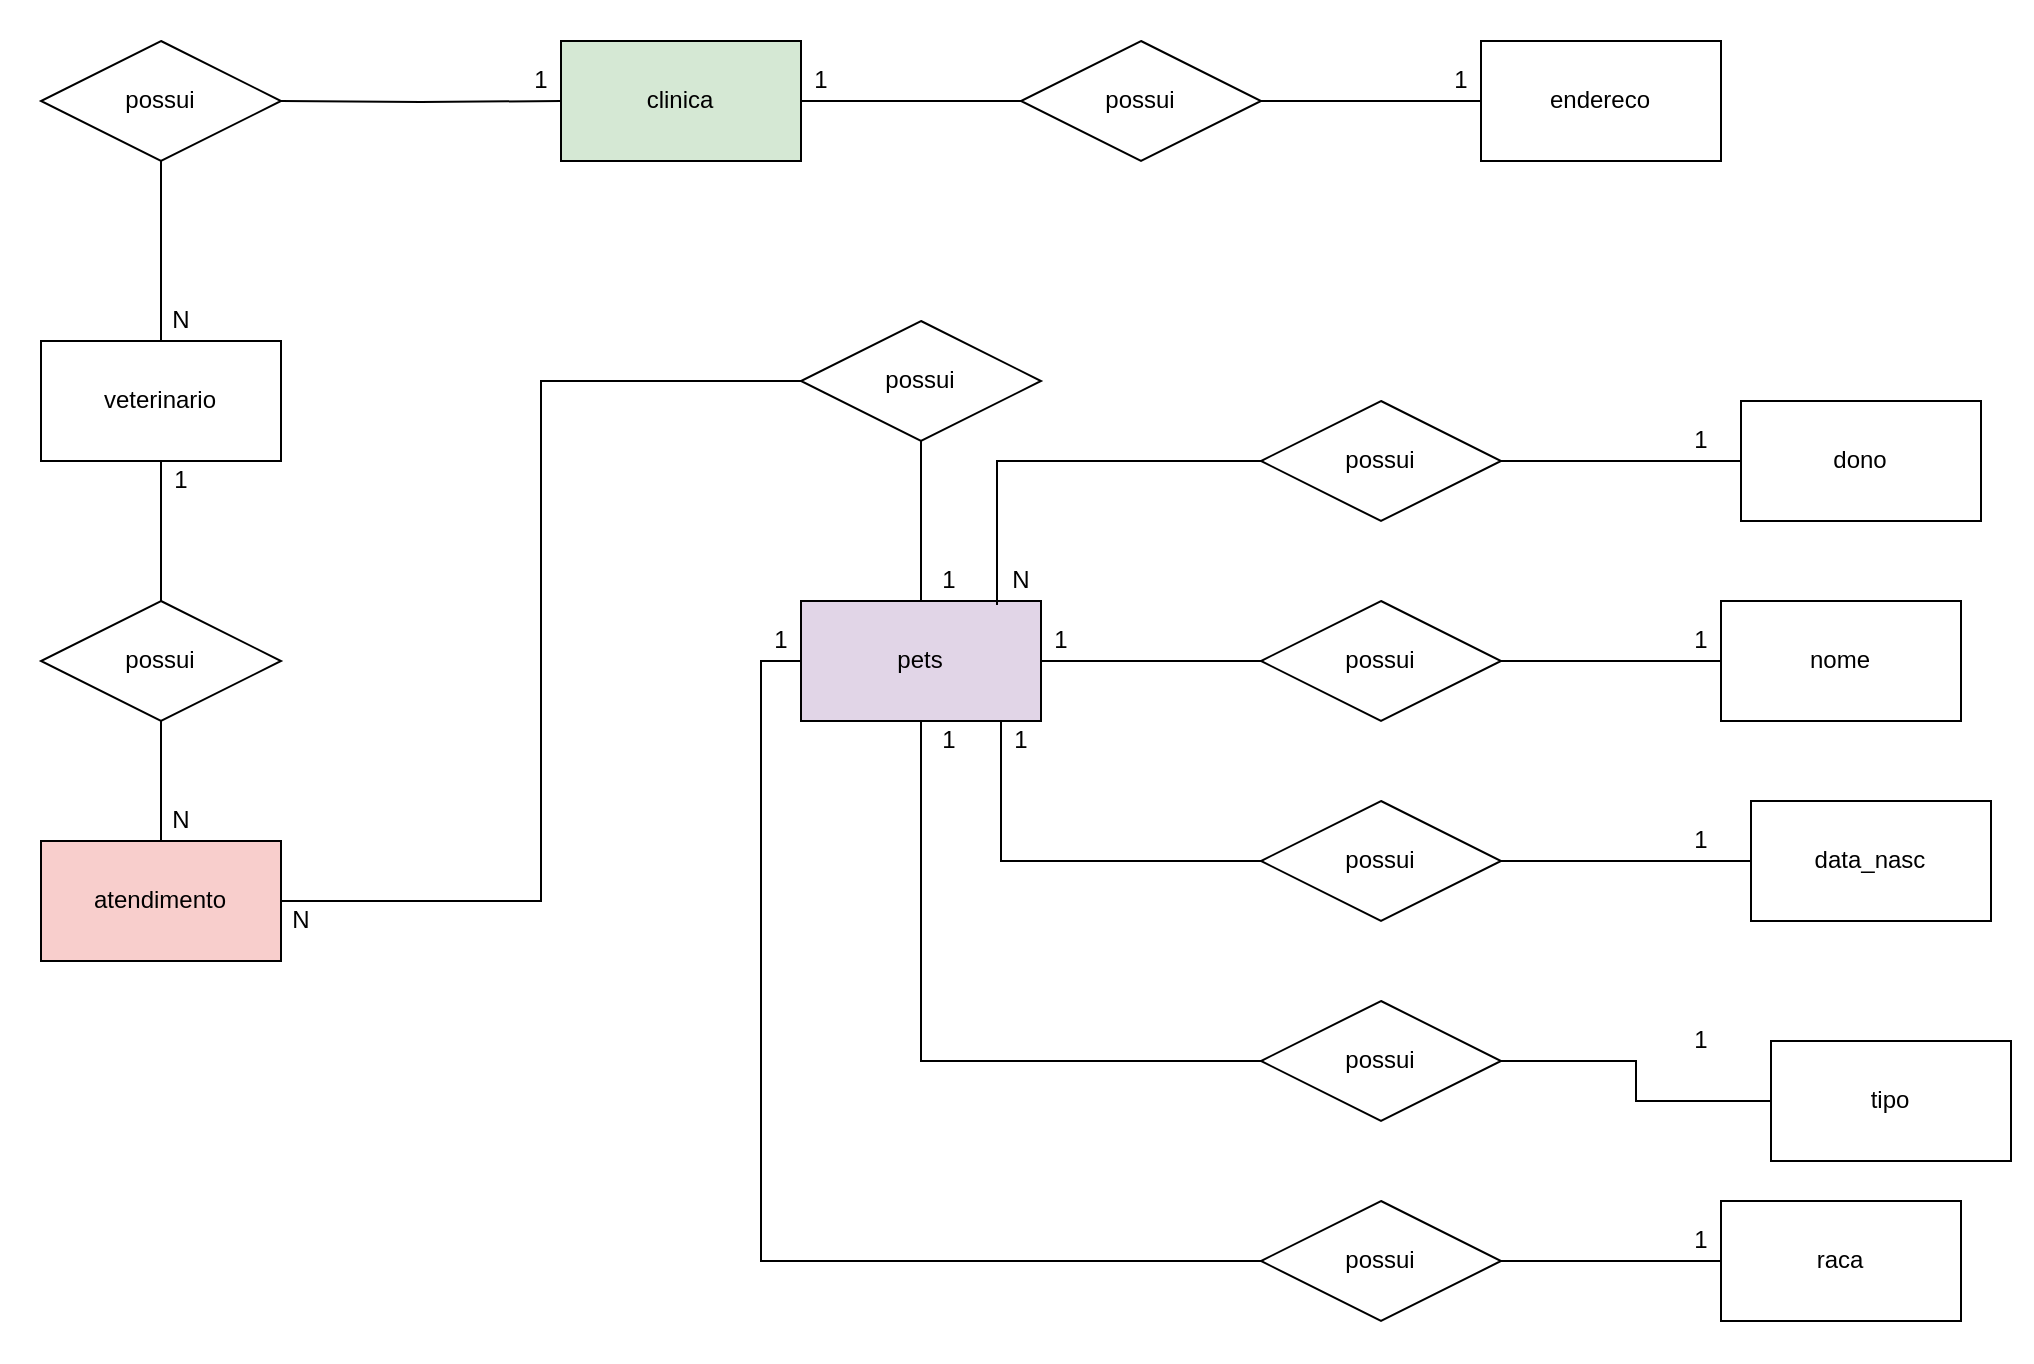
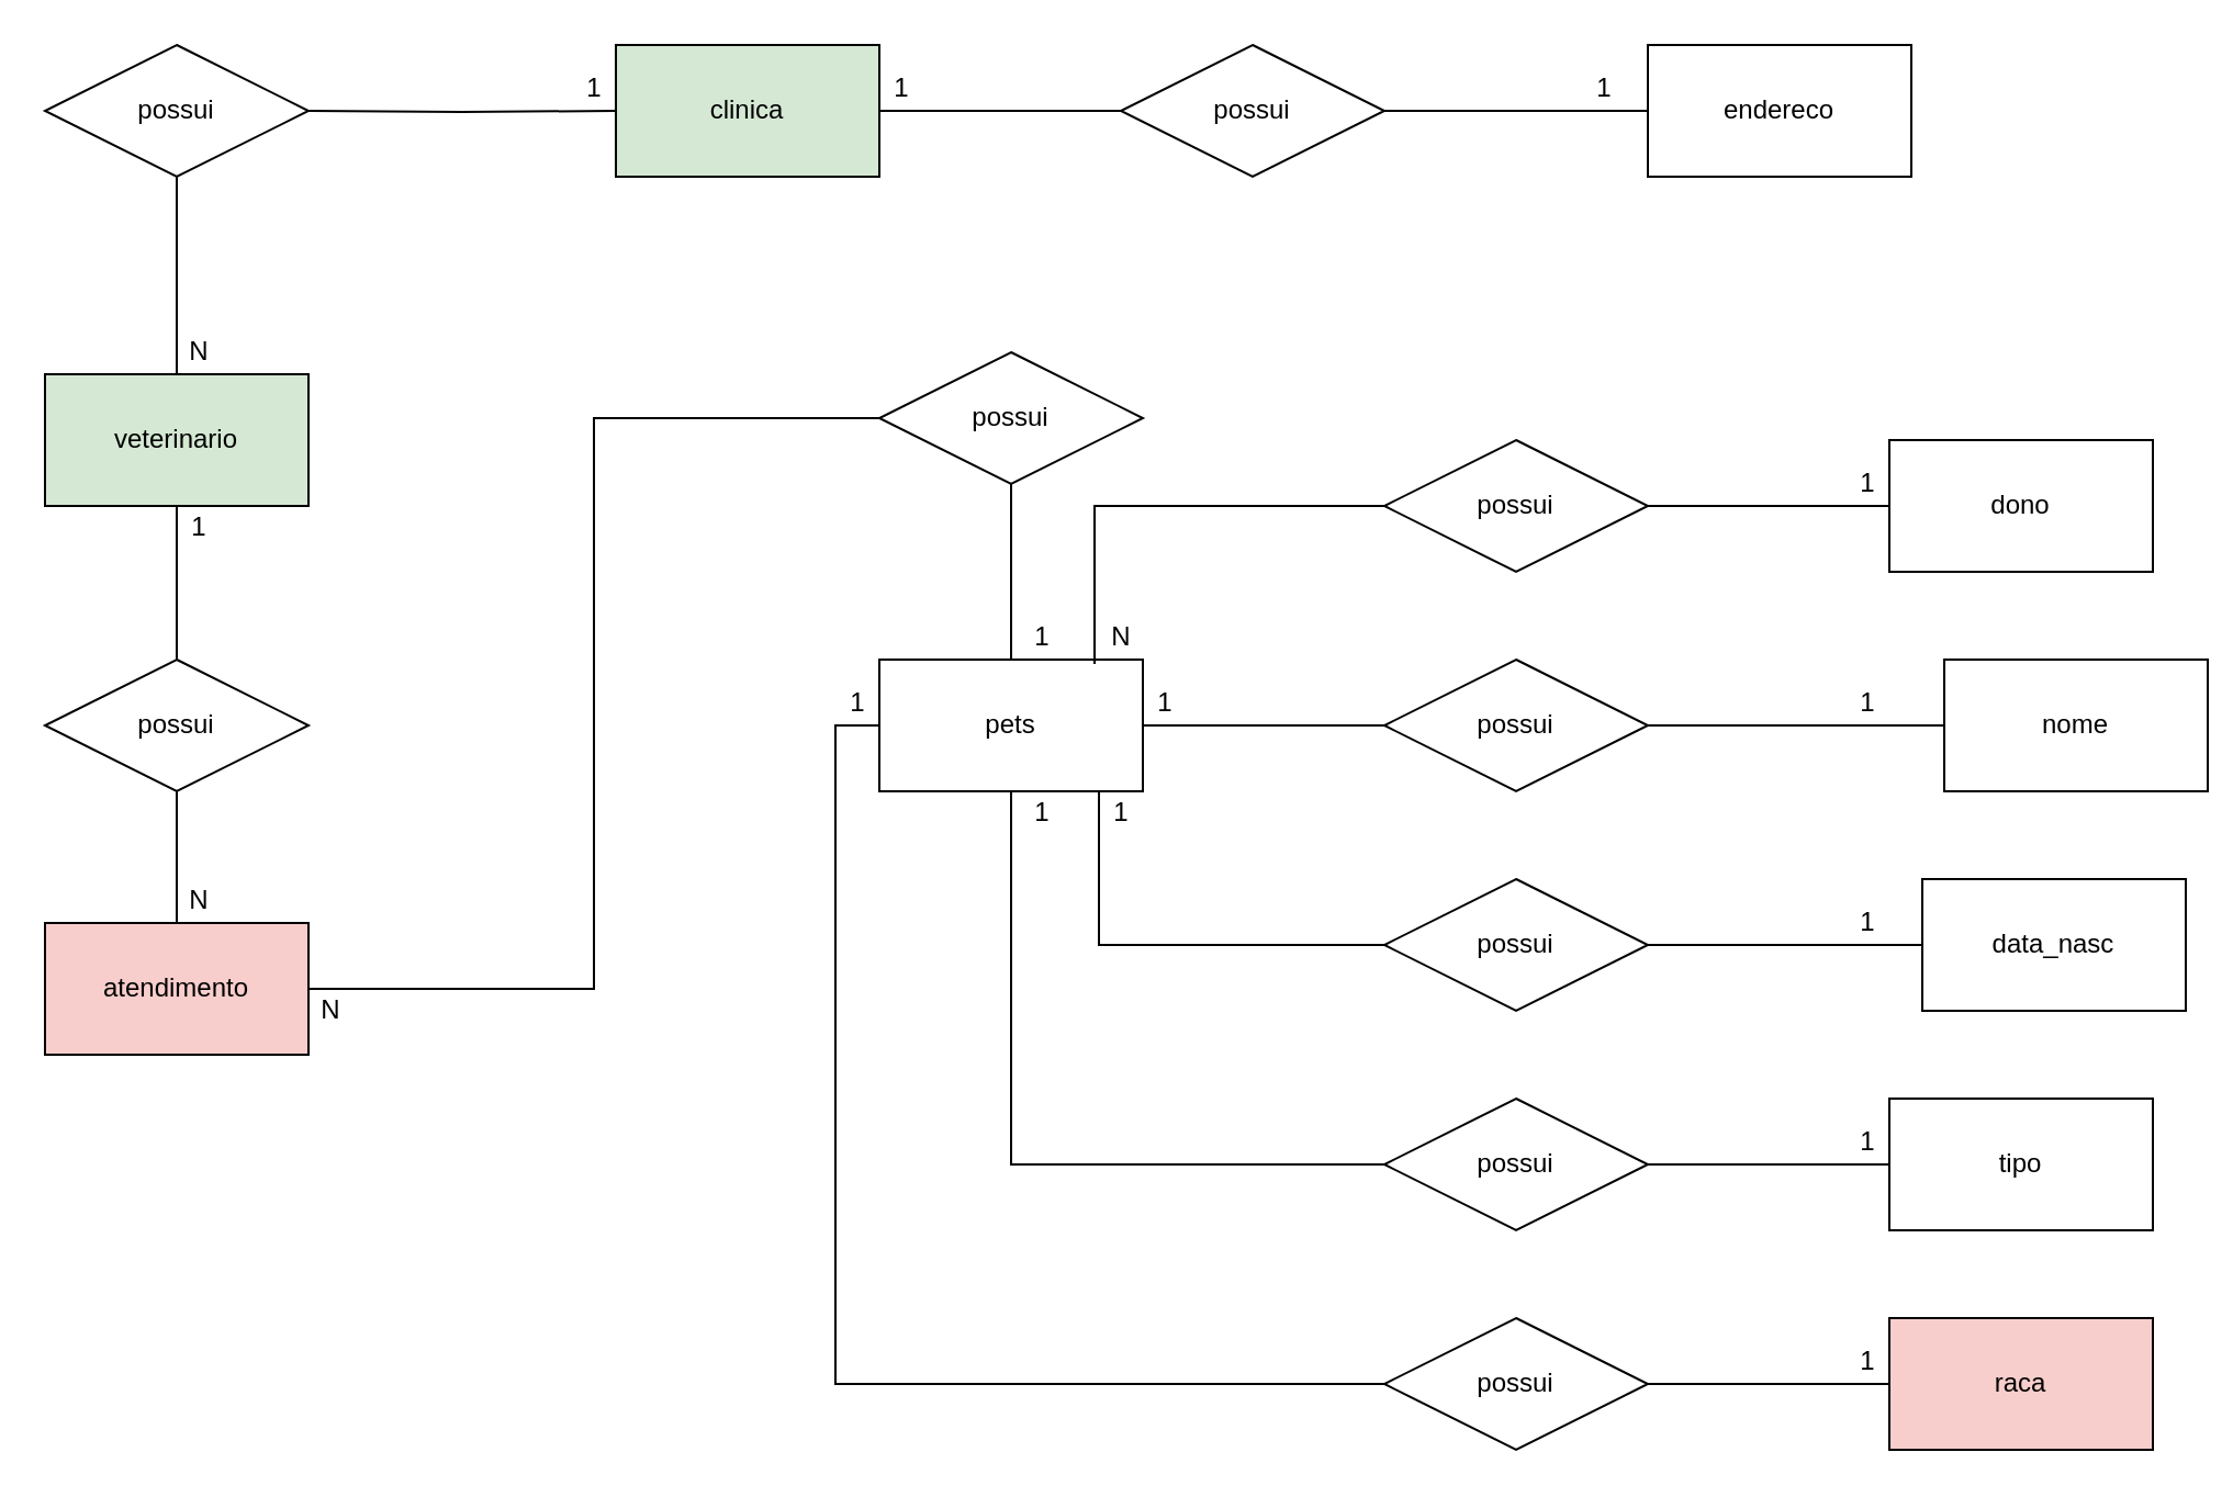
- <mxCell id="37" value="endereco" style="rounded=0;whiteSpace=wrap;html=1;" parent="1" vertex="1"><mxGeometry x="740" y="20" width="120" height="60" as="geometry" /></mxCell>
+ <mxCell id="37" value="endereco" style="rounded=0;whiteSpace=wrap;html=1;" parent="1" vertex="1"><mxGeometry x="750" y="20" width="120" height="60" as="geometry" /></mxCell>
- <mxCell id="46" value="veterinario" style="rounded=0;whiteSpace=wrap;html=1;" vertex="1" parent="1"><mxGeometry x="20" y="170" width="120" height="60" as="geometry" /></mxCell>
+ <mxCell id="46" value="veterinario" style="rounded=0;whiteSpace=wrap;html=1;fillColor=#d5e8d4;" vertex="1" parent="1"><mxGeometry x="20" y="170" width="120" height="60" as="geometry" /></mxCell>
- <mxCell id="21" value="dono" style="rounded=0;whiteSpace=wrap;html=1;" parent="1" vertex="1"><mxGeometry x="870" y="200" width="120" height="60" as="geometry" /></mxCell>
+ <mxCell id="21" value="dono" style="rounded=0;whiteSpace=wrap;html=1;" parent="1" vertex="1"><mxGeometry x="860" y="200" width="120" height="60" as="geometry" /></mxCell>
- <mxCell id="4" value="pets" style="rounded=0;whiteSpace=wrap;html=1;fillColor=#e1d5e7;" parent="1" vertex="1"><mxGeometry x="400" y="300" width="120" height="60" as="geometry" /></mxCell>
+ <mxCell id="4" value="pets" style="rounded=0;whiteSpace=wrap;html=1;" parent="1" vertex="1"><mxGeometry x="400" y="300" width="120" height="60" as="geometry" /></mxCell>
- <mxCell id="7" value="nome" style="rounded=0;whiteSpace=wrap;html=1;" parent="1" vertex="1"><mxGeometry x="860" y="300" width="120" height="60" as="geometry" /></mxCell>
+ <mxCell id="7" value="nome" style="rounded=0;whiteSpace=wrap;html=1;" parent="1" vertex="1"><mxGeometry x="885" y="300" width="120" height="60" as="geometry" /></mxCell>
- <mxCell id="15" value="tipo" style="rounded=0;whiteSpace=wrap;html=1;" parent="1" vertex="1"><mxGeometry x="885" y="520" width="120" height="60" as="geometry" /></mxCell>
+ <mxCell id="15" value="tipo" style="rounded=0;whiteSpace=wrap;html=1;" parent="1" vertex="1"><mxGeometry x="860" y="500" width="120" height="60" as="geometry" /></mxCell>
- <mxCell id="30" value="raca" style="rounded=0;whiteSpace=wrap;html=1;" parent="1" vertex="1"><mxGeometry x="860" y="600" width="120" height="60" as="geometry" /></mxCell>
+ <mxCell id="30" value="raca" style="rounded=0;whiteSpace=wrap;html=1;fillColor=#f8cecc;" parent="1" vertex="1"><mxGeometry x="860" y="600" width="120" height="60" as="geometry" /></mxCell>
